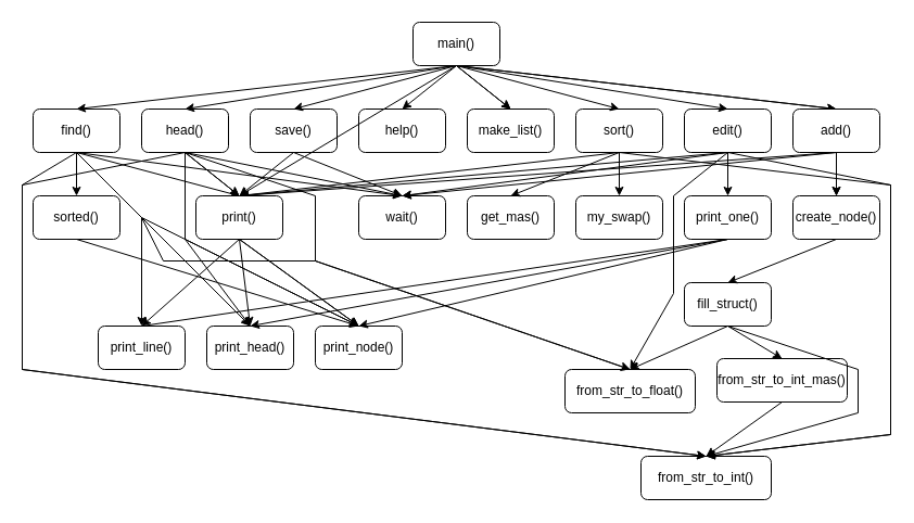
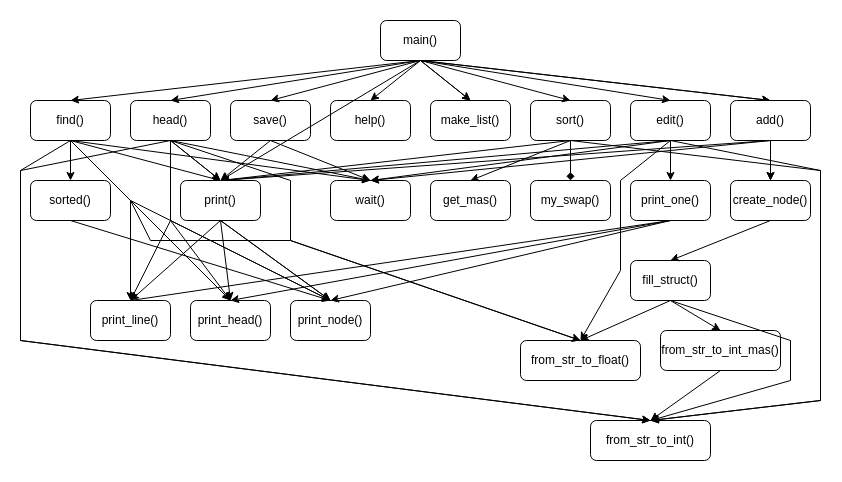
- <mxCell id="34" value="" style="endArrow=classic;html=1;rounded=0;exitX=0.5;exitY=1;exitDx=0;exitDy=0;entryX=0.5;entryY=0;entryDx=0;entryDy=0;" edge="1" parent="1" source="18" target="17"><mxGeometry width="50" height="50" relative="1" as="geometry"><mxPoint x="423" y="380" as="sourcePoint" /><mxPoint x="423" y="430" as="targetPoint" /></mxGeometry></mxCell>
+ <mxCell id="34" value="" style="endArrow=diamond;html=1;rounded=0;exitX=0.5;exitY=1;exitDx=0;exitDy=0;entryX=0.5;entryY=0;entryDx=0;entryDy=0;" edge="1" parent="1" source="18" target="17"><mxGeometry width="50" height="50" relative="1" as="geometry"><mxPoint x="423" y="380" as="sourcePoint" /><mxPoint x="423" y="430" as="targetPoint" /></mxGeometry></mxCell>
+ <mxCell id="59" value="" style="endArrow=classic;html=1;rounded=0;exitX=0.5;exitY=1;exitDx=0;exitDy=0;entryX=0.5;entryY=0;entryDx=0;entryDy=0;" edge="1" parent="1" source="20" target="10"><mxGeometry width="50" height="50" relative="1" as="geometry"><mxPoint x="193" y="390" as="sourcePoint" /><mxPoint x="193" y="440" as="targetPoint" /><Array as="points"><mxPoint x="170" y="220" /></Array></mxGeometry></mxCell>
